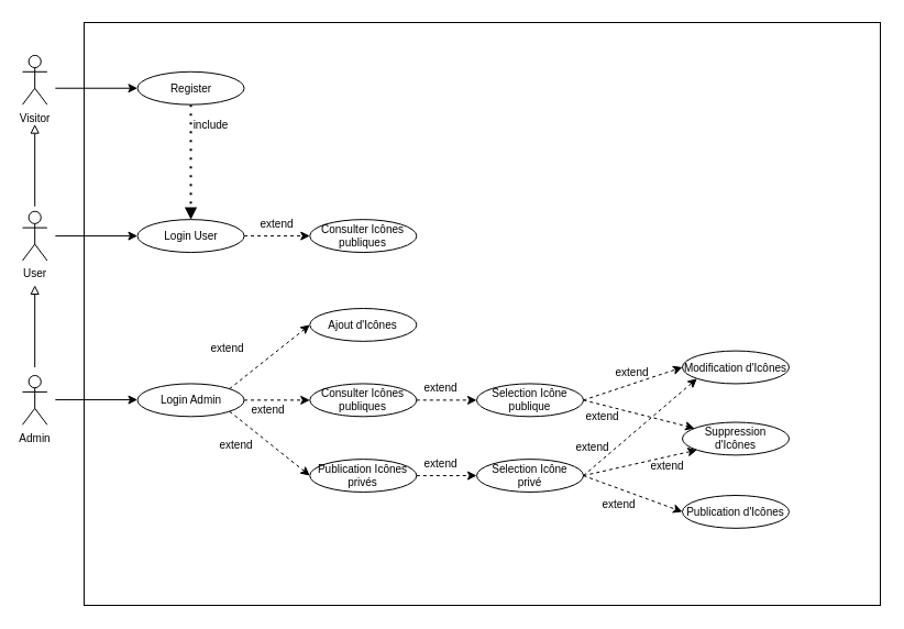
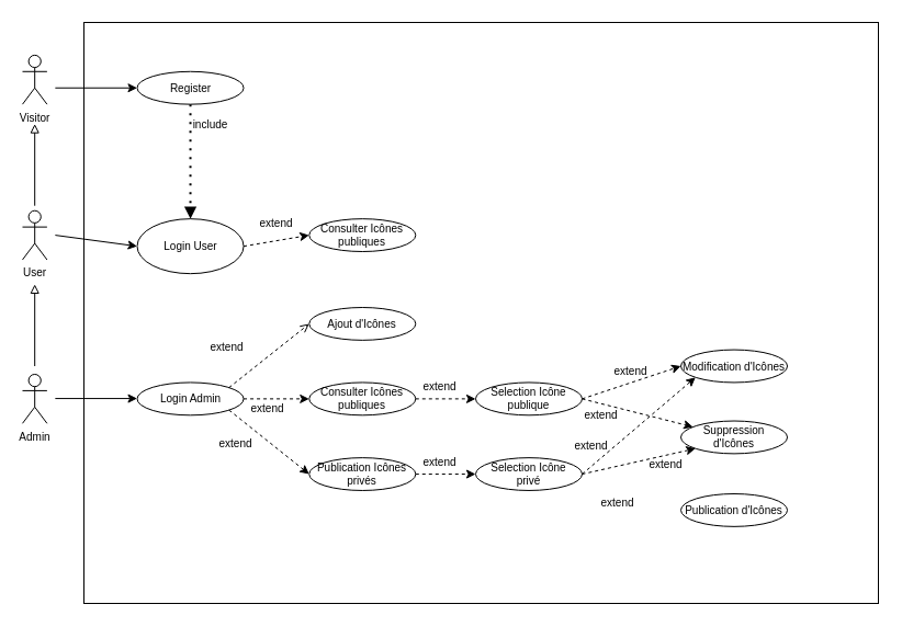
- <mxCell id="7" value="Login User" style="ellipse;whiteSpace=wrap;html=1;fontSize=10;" parent="1" vertex="1"><mxGeometry x="124.507" y="199.155" width="97.042" height="29.859" as="geometry" /></mxCell>
+ <mxCell id="7" value="Login User" style="ellipse;whiteSpace=wrap;html=1;fontSize=10;" parent="1" vertex="1"><mxGeometry x="124.507" y="199.155" width="97.042" height="50" as="geometry" /></mxCell>
- <mxCell id="29" value="" style="endArrow=classic;html=1;entryX=0;entryY=0.5;entryDx=0;entryDy=0;exitX=1;exitY=0;exitDx=0;exitDy=0;dashed=1;fontSize=10;" parent="1" source="23" target="9" edge="1"><mxGeometry width="50" height="50" relative="1" as="geometry"><mxPoint x="236.479" y="378.31" as="sourcePoint" /><mxPoint x="266.339" y="430.563" as="targetPoint" /></mxGeometry></mxCell>
+ <mxCell id="29" value="" style="endArrow=open;html=1;entryX=0;entryY=0.5;entryDx=0;entryDy=0;exitX=1;exitY=0;exitDx=0;exitDy=0;dashed=1;fontSize=10;" parent="1" source="23" target="9" edge="1"><mxGeometry width="50" height="50" relative="1" as="geometry"><mxPoint x="236.479" y="378.31" as="sourcePoint" /><mxPoint x="266.339" y="430.563" as="targetPoint" /></mxGeometry></mxCell>
- <mxCell id="18" value="" style="endArrow=classic;html=1;entryX=0;entryY=0.5;entryDx=0;entryDy=0;dashed=1;exitX=1;exitY=0.5;exitDx=0;exitDy=0;fontSize=10;" parent="1" source="42" target="11" edge="1"><mxGeometry width="50" height="50" relative="1" as="geometry"><mxPoint x="355.916" y="363.38" as="sourcePoint" /><mxPoint x="139.437" y="355.915" as="targetPoint" /></mxGeometry></mxCell>
